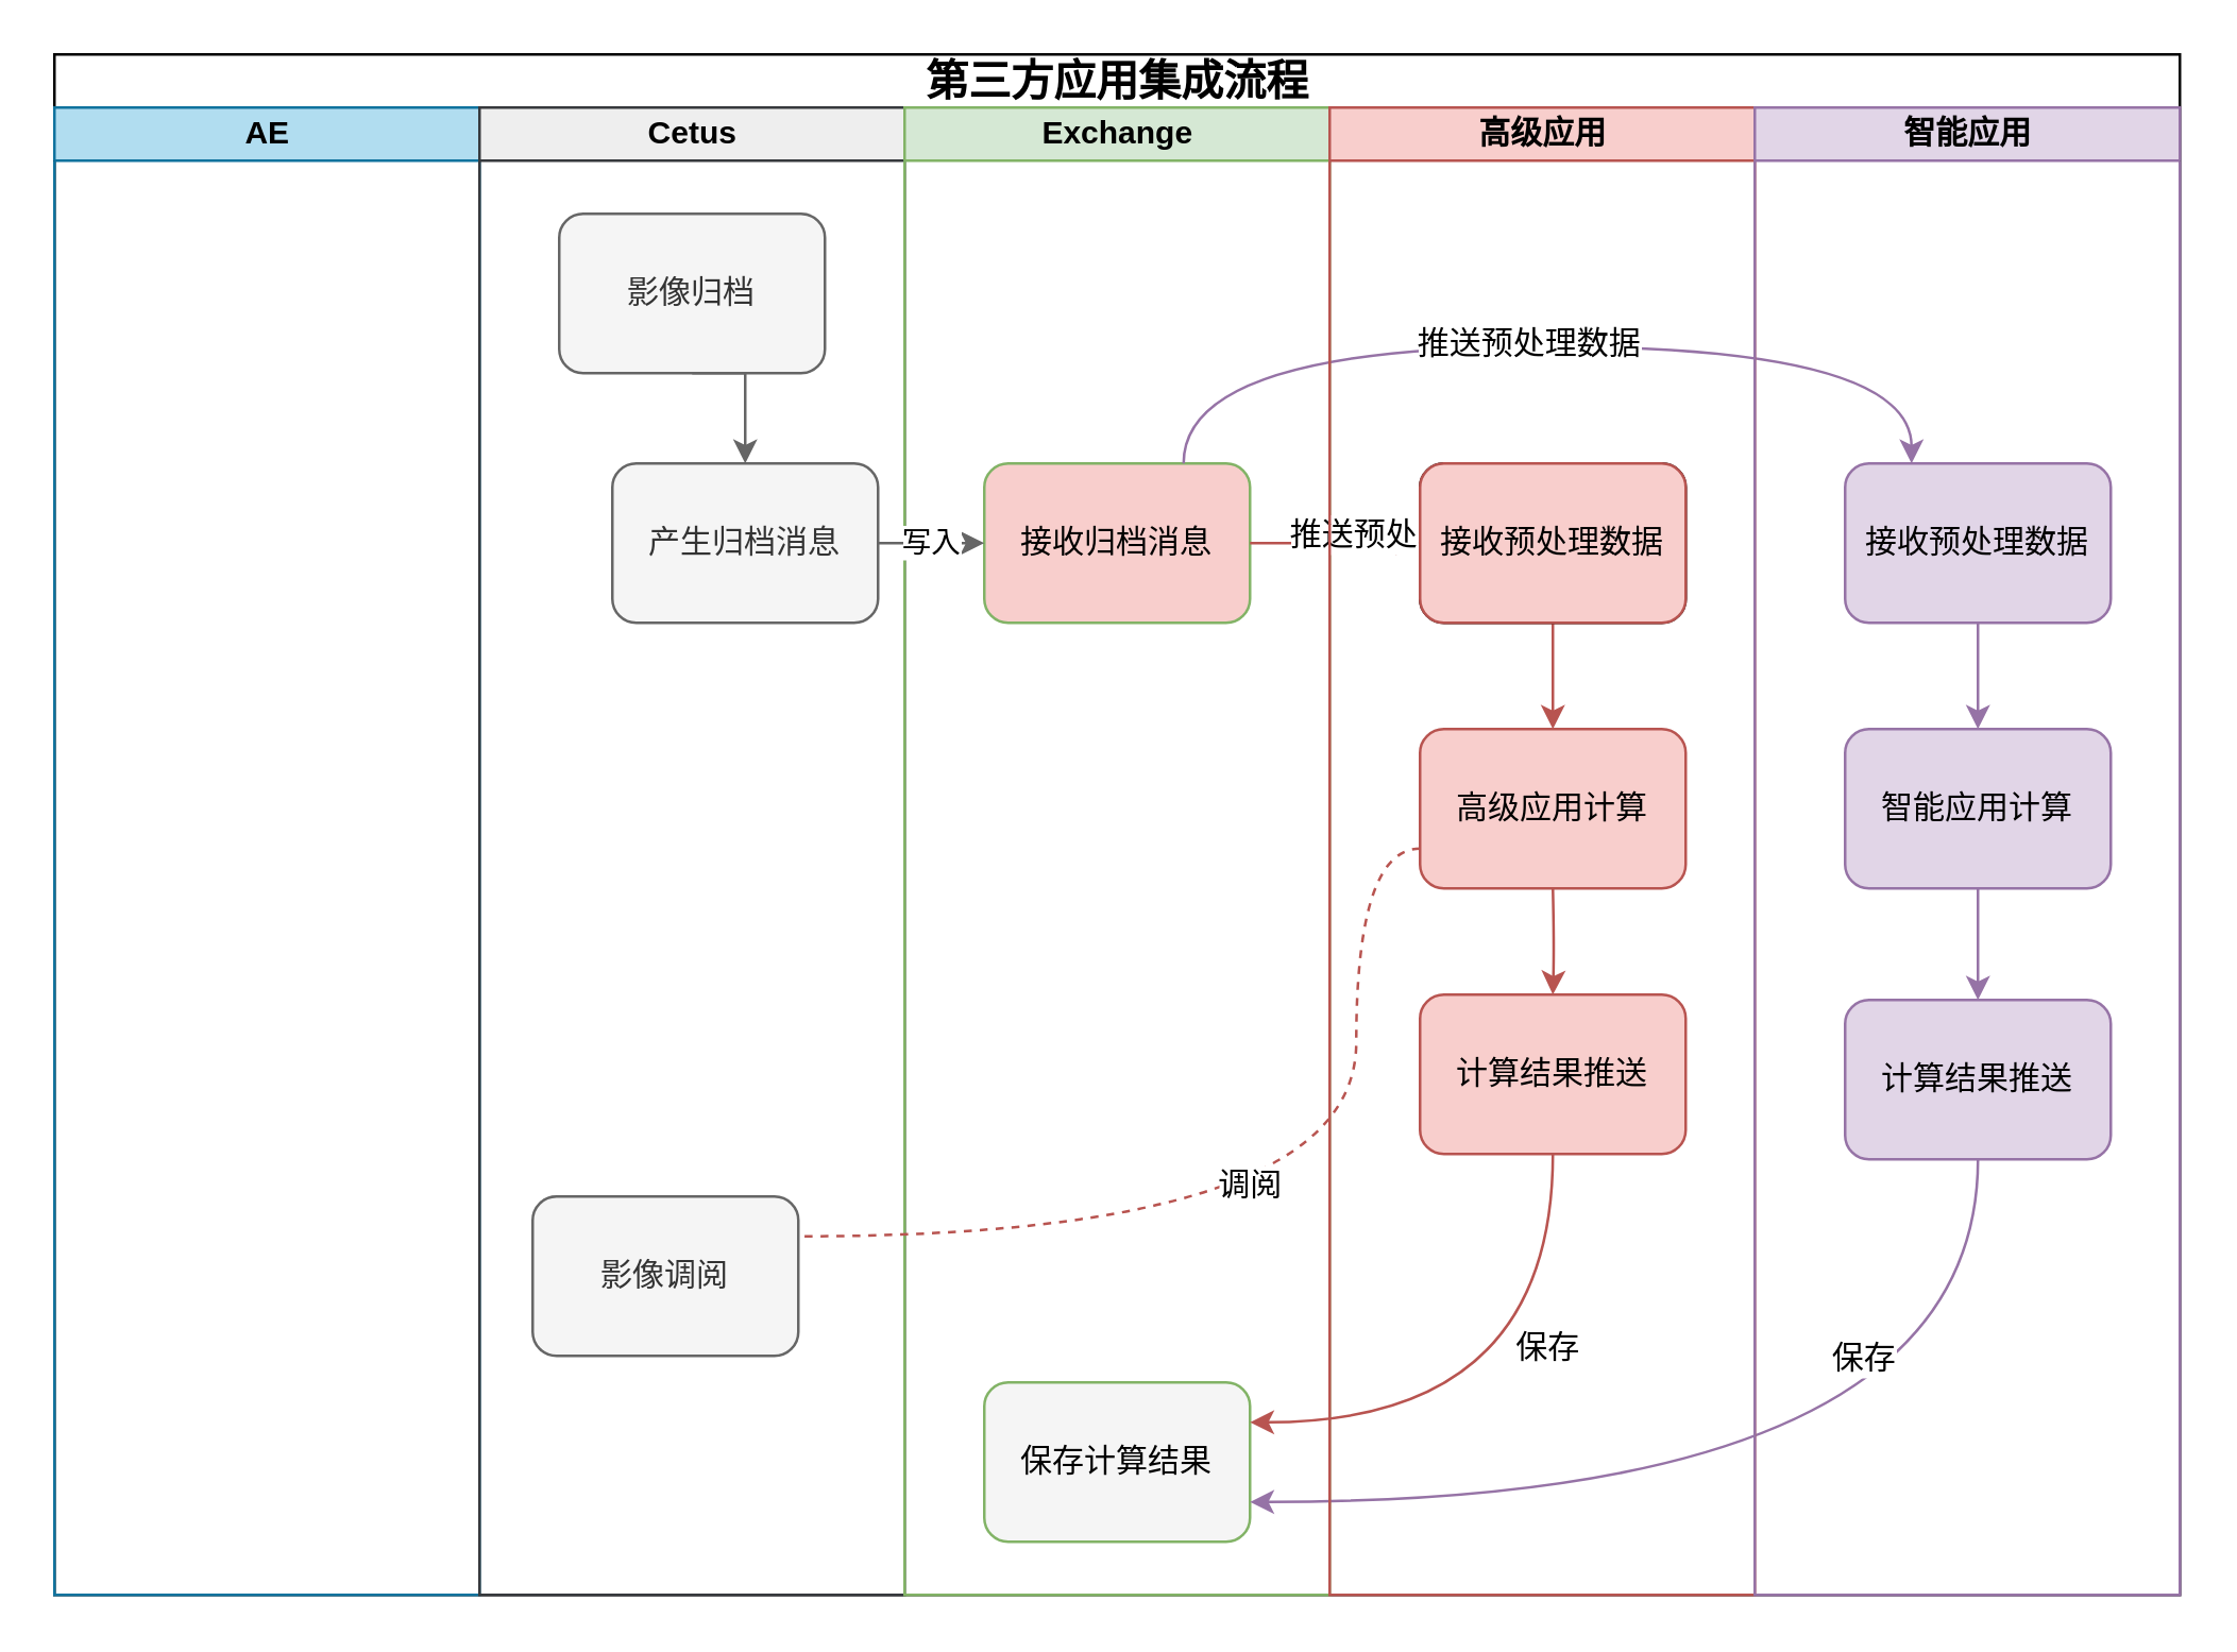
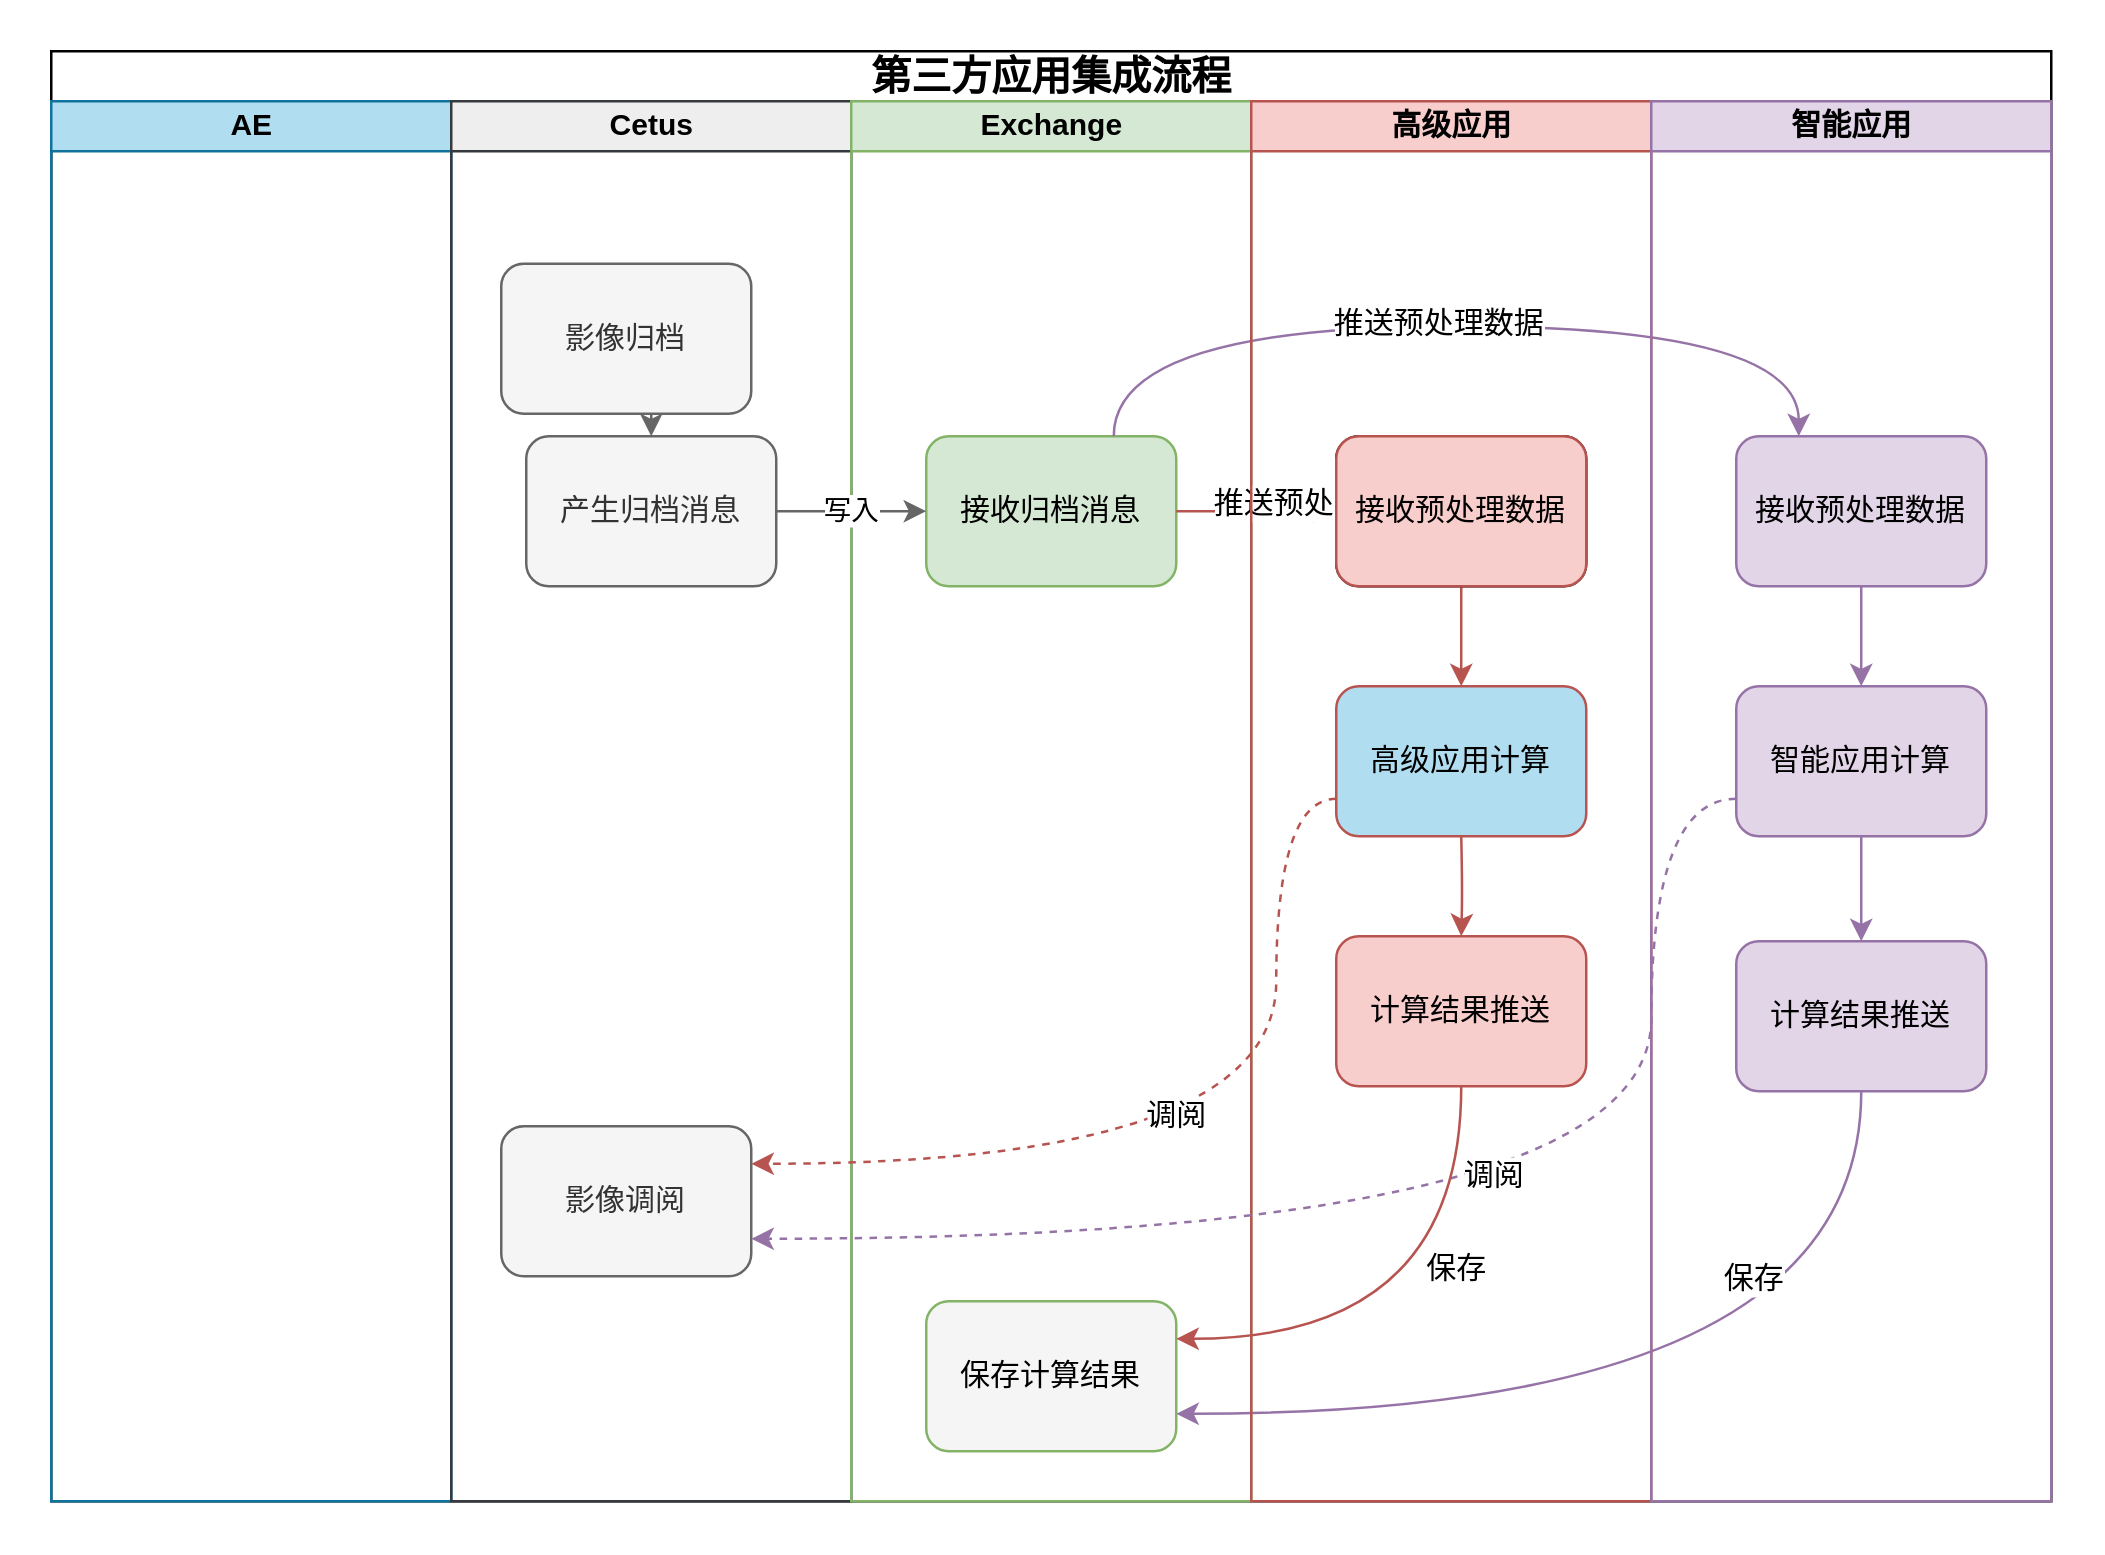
- <mxCell id="7" value="影像归档" style="rounded=1;whiteSpace=wrap;html=1;shadow=0;labelBackgroundColor=none;strokeWidth=1;fontFamily=Helvetica;fontSize=12;align=center;fillColor=#f5f5f5;strokeColor=#666666;fontColor=#333333;" parent="4" vertex="1"><mxGeometry x="30" y="40" width="100" height="60" as="geometry" /></mxCell>
+ <mxCell id="7" value="影像归档" style="rounded=1;whiteSpace=wrap;html=1;shadow=0;labelBackgroundColor=none;strokeWidth=1;fontFamily=Helvetica;fontSize=12;align=center;fillColor=#f5f5f5;strokeColor=#666666;fontColor=#333333;" parent="4" vertex="1"><mxGeometry x="20" y="65" width="100" height="60" as="geometry" /></mxCell>
- <mxCell id="5" value="产生归档消息" style="rounded=1;whiteSpace=wrap;html=1;shadow=0;labelBackgroundColor=none;strokeWidth=1;fontFamily=Helvetica;fontSize=12;align=center;fillColor=#f5f5f5;strokeColor=#666666;fontColor=#333333;" parent="4" vertex="1"><mxGeometry x="50" y="134" width="100" height="60" as="geometry" /></mxCell>
+ <mxCell id="5" value="产生归档消息" style="rounded=1;whiteSpace=wrap;html=1;shadow=0;labelBackgroundColor=none;strokeWidth=1;fontFamily=Helvetica;fontSize=12;align=center;fillColor=#f5f5f5;strokeColor=#666666;fontColor=#333333;" parent="4" vertex="1"><mxGeometry x="30" y="134" width="100" height="60" as="geometry" /></mxCell>
- <mxCell id="10" value="接收归档消息" style="rounded=1;whiteSpace=wrap;html=1;shadow=0;labelBackgroundColor=none;strokeWidth=1;fontFamily=Helvetica;fontSize=12;align=center;fillColor=#f8cecc;strokeColor=#82b366;" parent="9" vertex="1"><mxGeometry x="30" y="134" width="100" height="60" as="geometry" /></mxCell>
+ <mxCell id="10" value="接收归档消息" style="rounded=1;whiteSpace=wrap;html=1;shadow=0;labelBackgroundColor=none;strokeWidth=1;fontFamily=Helvetica;fontSize=12;align=center;fillColor=#d5e8d4;strokeColor=#82b366;" parent="9" vertex="1"><mxGeometry x="30" y="134" width="100" height="60" as="geometry" /></mxCell>
- <mxCell id="25" value="高级应用计算" style="rounded=1;whiteSpace=wrap;html=1;shadow=0;labelBackgroundColor=none;strokeWidth=1;fontFamily=Helvetica;fontSize=12;align=center;fillColor=#f8cecc;strokeColor=#b85450;" parent="19" vertex="1"><mxGeometry x="34" y="234" width="100" height="60" as="geometry" /></mxCell>
+ <mxCell id="25" value="高级应用计算" style="rounded=1;whiteSpace=wrap;html=1;shadow=0;labelBackgroundColor=none;strokeWidth=1;fontFamily=Helvetica;fontSize=12;align=center;fillColor=#b1ddf0;strokeColor=#b85450;" parent="19" vertex="1"><mxGeometry x="34" y="234" width="100" height="60" as="geometry" /></mxCell>
- <mxCell id="18" value="调阅" style="edgeStyle=orthogonalEdgeStyle;curved=1;rounded=0;orthogonalLoop=1;jettySize=auto;html=1;exitX=0;exitY=0.75;exitDx=0;exitDy=0;entryX=1;entryY=0.25;entryDx=0;entryDy=0;dashed=1;fontFamily=Helvetica;fontSize=12;fillColor=#f8cecc;strokeColor=#b85450;endArrow=none;" parent="2" source="25" target="8" edge="1"><mxGeometry x="-0.203" y="-40" relative="1" as="geometry"><Array as="points"><mxPoint x="490" y="299" /><mxPoint x="490" y="445" /></Array><mxPoint as="offset" /></mxGeometry></mxCell>
+ <mxCell id="18" value="调阅" style="edgeStyle=orthogonalEdgeStyle;curved=1;rounded=0;orthogonalLoop=1;jettySize=auto;html=1;exitX=0;exitY=0.75;exitDx=0;exitDy=0;entryX=1;entryY=0.25;entryDx=0;entryDy=0;dashed=1;fontFamily=Helvetica;fontSize=12;fillColor=#f8cecc;strokeColor=#b85450;" parent="2" source="25" target="8" edge="1"><mxGeometry x="-0.203" y="-40" relative="1" as="geometry"><Array as="points"><mxPoint x="490" y="299" /><mxPoint x="490" y="445" /></Array><mxPoint as="offset" /></mxGeometry></mxCell>
+ <mxCell id="33" value="调阅" style="edgeStyle=orthogonalEdgeStyle;rounded=0;orthogonalLoop=1;jettySize=auto;html=1;exitX=0;exitY=0.75;exitDx=0;exitDy=0;entryX=1;entryY=0.75;entryDx=0;entryDy=0;curved=1;dashed=1;fontSize=12;fillColor=#e1d5e7;strokeColor=#9673a6;" parent="2" source="30" target="8" edge="1"><mxGeometry x="-0.043" y="-25" relative="1" as="geometry"><Array as="points"><mxPoint x="640" y="299" /><mxPoint x="640" y="475" /></Array><mxPoint as="offset" /></mxGeometry></mxCell>
